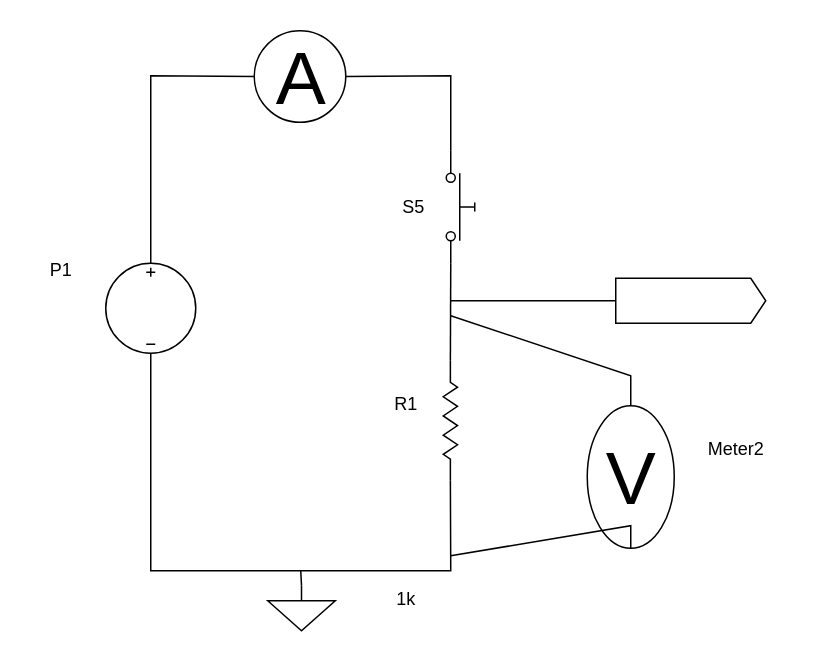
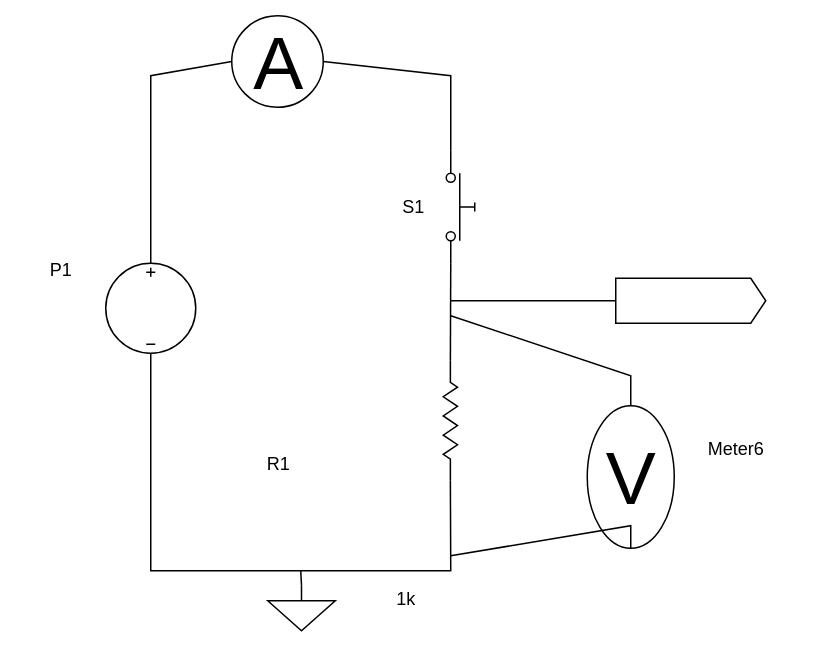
- <mxCell id="8" value="A" style="verticalLabelPosition=middle;shadow=0;dashed=0;align=center;html=1;verticalAlign=middle;strokeWidth=1;shape=ellipse;aspect=fixed;fontSize=50;strokeColor=#000000;direction=south;" parent="1" vertex="1"><mxGeometry x="169" y="20" width="61" height="61" as="geometry" /></mxCell>
+ <mxCell id="8" value="A" style="verticalLabelPosition=middle;shadow=0;dashed=0;align=center;html=1;verticalAlign=middle;strokeWidth=1;shape=ellipse;aspect=fixed;fontSize=50;strokeColor=#000000;direction=south;" parent="1" vertex="1"><mxGeometry x="154" y="10" width="61" height="61" as="geometry" /></mxCell>
- <mxCell id="15" value="S5" style="text;html=1;align=center;verticalAlign=middle;resizable=0;points=[];autosize=1;strokeColor=none;fillColor=none;" parent="1" vertex="1"><mxGeometry x="255" y="122.5" width="40" height="30" as="geometry" /></mxCell>
+ <mxCell id="15" value="S1" style="text;html=1;align=center;verticalAlign=middle;resizable=0;points=[];autosize=1;strokeColor=none;fillColor=none;" parent="1" vertex="1"><mxGeometry x="255" y="122.5" width="40" height="30" as="geometry" /></mxCell>
- <mxCell id="4" value="R1" style="text;html=1;align=center;verticalAlign=middle;resizable=0;points=[];autosize=1;strokeColor=none;fillColor=none;" parent="1" vertex="1"><mxGeometry x="250" y="254" width="40" height="30" as="geometry" /></mxCell>
+ <mxCell id="4" value="R1" style="text;html=1;align=center;verticalAlign=middle;resizable=0;points=[];autosize=1;strokeColor=none;fillColor=none;" parent="1" vertex="1"><mxGeometry x="165" y="294" width="40" height="30" as="geometry" /></mxCell>
- <mxCell id="6" value="Meter2" style="text;html=1;align=center;verticalAlign=middle;resizable=0;points=[];autosize=1;strokeColor=none;fillColor=none;" parent="1" vertex="1"><mxGeometry x="460" y="284" width="60" height="30" as="geometry" /></mxCell>
+ <mxCell id="6" value="Meter6" style="text;html=1;align=center;verticalAlign=middle;resizable=0;points=[];autosize=1;strokeColor=none;fillColor=none;" parent="1" vertex="1"><mxGeometry x="460" y="284" width="60" height="30" as="geometry" /></mxCell>
